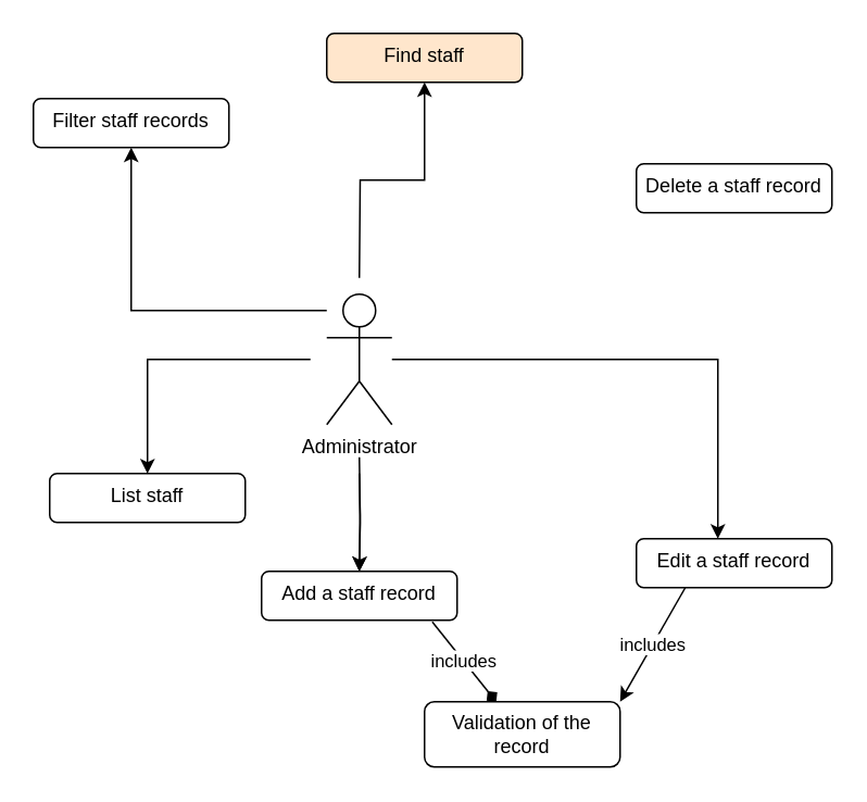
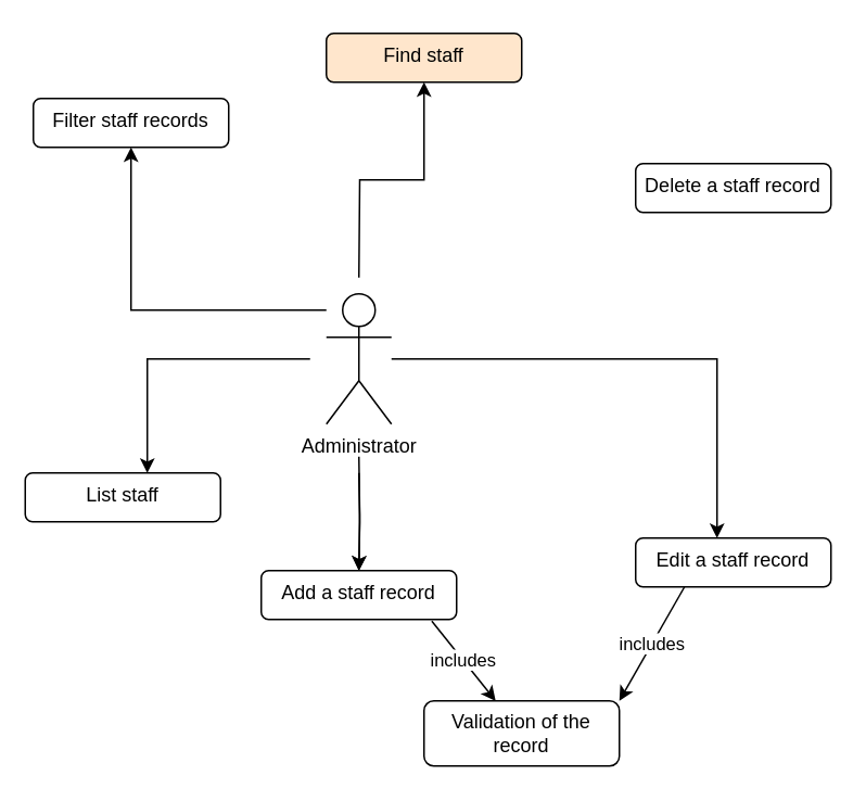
- <mxCell id="10" value="List staff" style="rounded=1;whiteSpace=wrap;html=1;verticalAlign=top;" vertex="1" parent="1"><mxGeometry x="30" y="290" width="120" height="30" as="geometry" /></mxCell>
+ <mxCell id="10" value="List staff" style="rounded=1;whiteSpace=wrap;html=1;verticalAlign=top;" vertex="1" parent="1"><mxGeometry x="15" y="290" width="120" height="30" as="geometry" /></mxCell>
- <mxCell id="15" value="includes" style="endArrow=diamond;html=1;rounded=0;exitX=0.873;exitY=1.033;exitDx=0;exitDy=0;exitPerimeter=0;" edge="1" parent="1" source="11" target="16"><mxGeometry relative="1" as="geometry"><mxPoint x="260" y="430" as="sourcePoint" /><mxPoint x="320" y="460" as="targetPoint" /></mxGeometry></mxCell>
+ <mxCell id="15" value="includes" style="endArrow=classic;html=1;rounded=0;exitX=0.873;exitY=1.033;exitDx=0;exitDy=0;exitPerimeter=0;" edge="1" parent="1" source="11" target="16"><mxGeometry relative="1" as="geometry"><mxPoint x="260" y="430" as="sourcePoint" /><mxPoint x="320" y="460" as="targetPoint" /></mxGeometry></mxCell>
